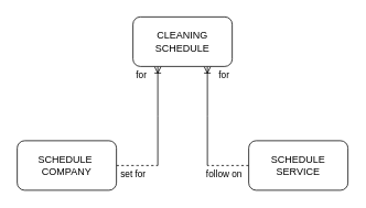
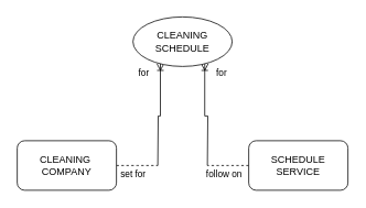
- <mxCell id="8" value="CLEANING&lt;br&gt;SCHEDULE" style="rounded=1;whiteSpace=wrap;html=1;" vertex="1" parent="1"><mxGeometry x="160" y="20" width="120" height="60" as="geometry" /></mxCell>
+ <mxCell id="8" value="CLEANING&lt;br&gt;SCHEDULE" style="ellipse;whiteSpace=wrap;html=1;" vertex="1" parent="1"><mxGeometry x="160" y="20" width="120" height="60" as="geometry" /></mxCell>
- <mxCell id="3" value="SCHEDULE&amp;nbsp;&lt;br&gt;COMPANY" style="rounded=1;whiteSpace=wrap;html=1;" vertex="1" parent="1"><mxGeometry x="20" y="170" width="120" height="60" as="geometry" /></mxCell>
+ <mxCell id="3" value="CLEANING&amp;nbsp;&lt;br&gt;COMPANY" style="rounded=1;whiteSpace=wrap;html=1;" vertex="1" parent="1"><mxGeometry x="20" y="170" width="120" height="60" as="geometry" /></mxCell>
